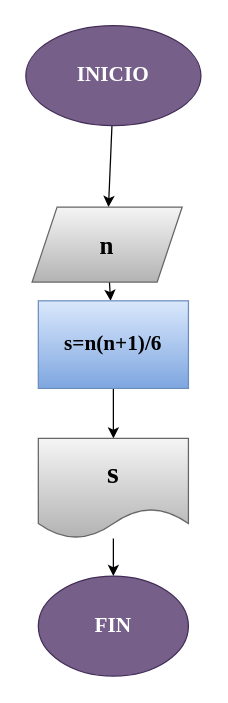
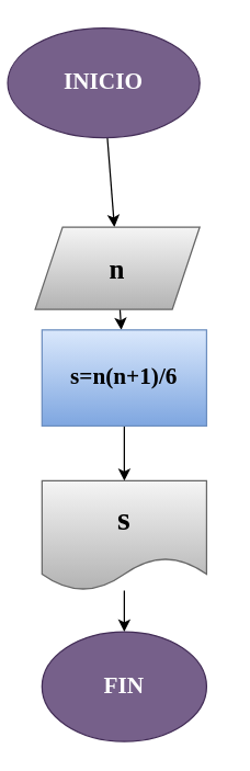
- <mxCell id="3" value="INICIO" style="ellipse;whiteSpace=wrap;html=1;fillColor=#76608a;fontColor=#ffffff;strokeColor=#432D57;fontStyle=1;fontFamily=Verdana;fontSize=17;" vertex="1" parent="1"><mxGeometry x="20" y="20" width="140" height="80" as="geometry" /></mxCell>
+ <mxCell id="3" value="INICIO" style="ellipse;whiteSpace=wrap;html=1;fillColor=#76608a;fontColor=#ffffff;strokeColor=#432D57;fontStyle=1;fontFamily=Verdana;fontSize=17;" vertex="1" parent="1"><mxGeometry x="5" y="20" width="140" height="80" as="geometry" /></mxCell>
